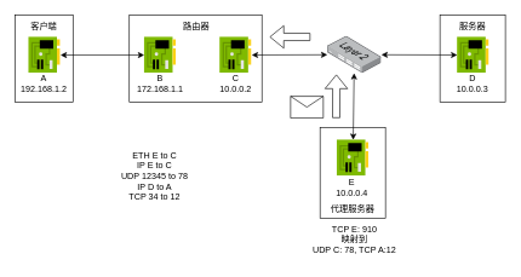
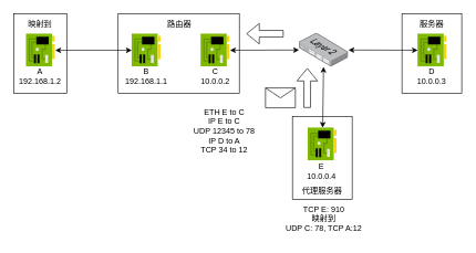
- <mxCell id="10" value="客户端" style="text;html=1;strokeColor=none;fillColor=none;align=center;verticalAlign=middle;whiteSpace=wrap;rounded=0;" vertex="1" parent="1"><mxGeometry x="20" y="20" width="80" height="30" as="geometry" /></mxCell>
+ <mxCell id="10" value="映射到" style="text;html=1;strokeColor=none;fillColor=none;align=center;verticalAlign=middle;whiteSpace=wrap;rounded=0;" vertex="1" parent="1"><mxGeometry x="20" y="20" width="80" height="30" as="geometry" /></mxCell>
- <mxCell id="15" value="B&lt;br&gt;172.168.1.1" style="text;html=1;strokeColor=none;fillColor=none;align=center;verticalAlign=middle;whiteSpace=wrap;rounded=0;" vertex="1" parent="1"><mxGeometry x="180" y="100" width="80" height="30" as="geometry" /></mxCell>
+ <mxCell id="15" value="B&lt;br&gt;192.168.1.1" style="text;html=1;strokeColor=none;fillColor=none;align=center;verticalAlign=middle;whiteSpace=wrap;rounded=0;" vertex="1" parent="1"><mxGeometry x="180" y="100" width="80" height="30" as="geometry" /></mxCell>
- <mxCell id="4" value="ETH E to C&lt;br&gt;IP E to C&lt;br&gt;UDP 12345 to 78&lt;br&gt;IP D to A&lt;br&gt;TCP 34 to 12" style="text;html=1;strokeColor=none;fillColor=none;align=center;verticalAlign=middle;whiteSpace=wrap;rounded=0;" parent="1" vertex="1"><mxGeometry x="151.85" y="196.8" width="121.25" height="90" as="geometry" /></mxCell>
+ <mxCell id="4" value="ETH E to C&lt;br&gt;IP E to C&lt;br&gt;UDP 12345 to 78&lt;br&gt;IP D to A&lt;br&gt;TCP 34 to 12" style="text;html=1;strokeColor=none;fillColor=none;align=center;verticalAlign=middle;whiteSpace=wrap;rounded=0;" parent="1" vertex="1"><mxGeometry x="276.85" y="151.8" width="121.25" height="90" as="geometry" /></mxCell>
